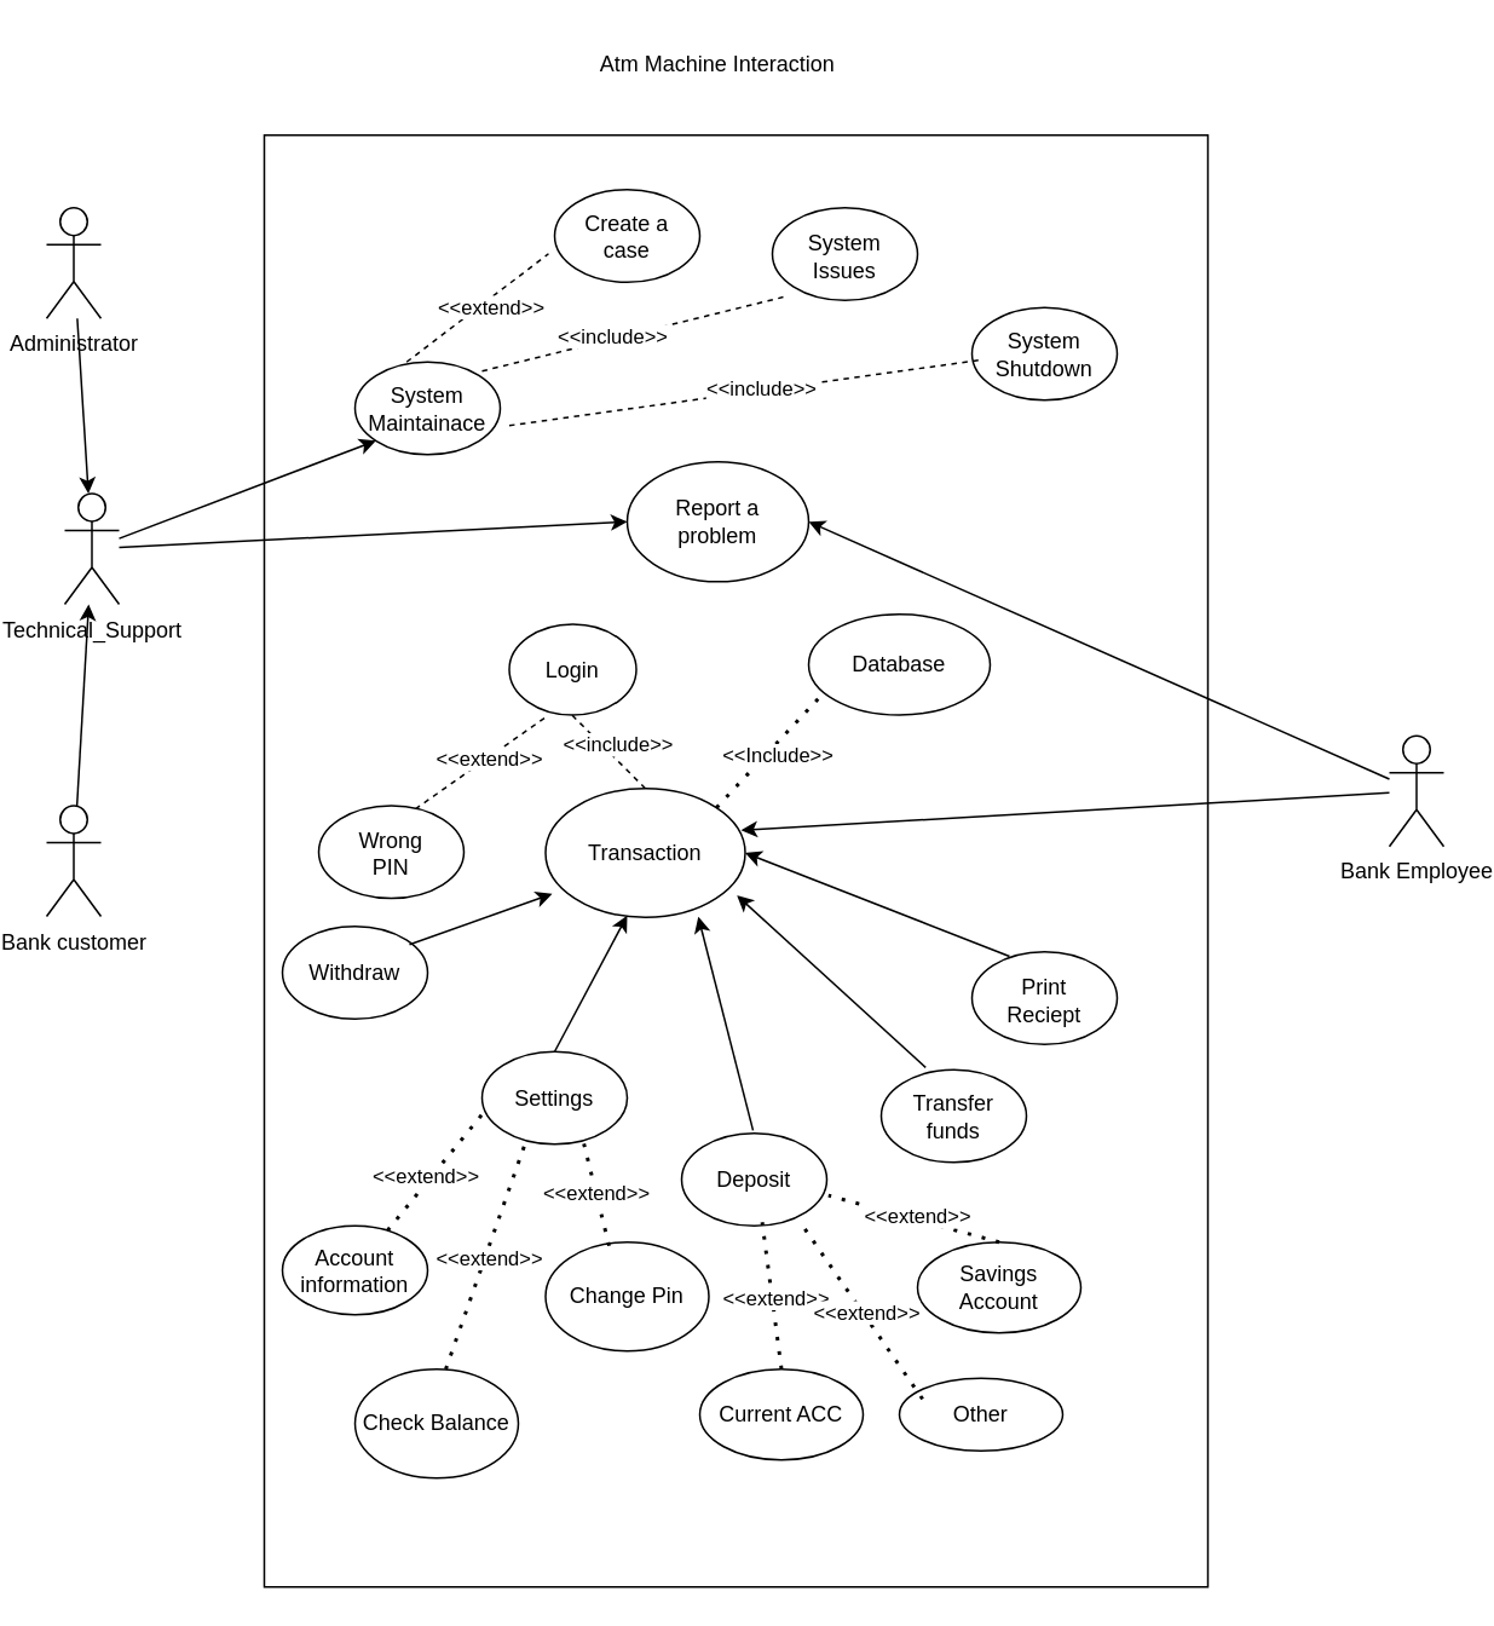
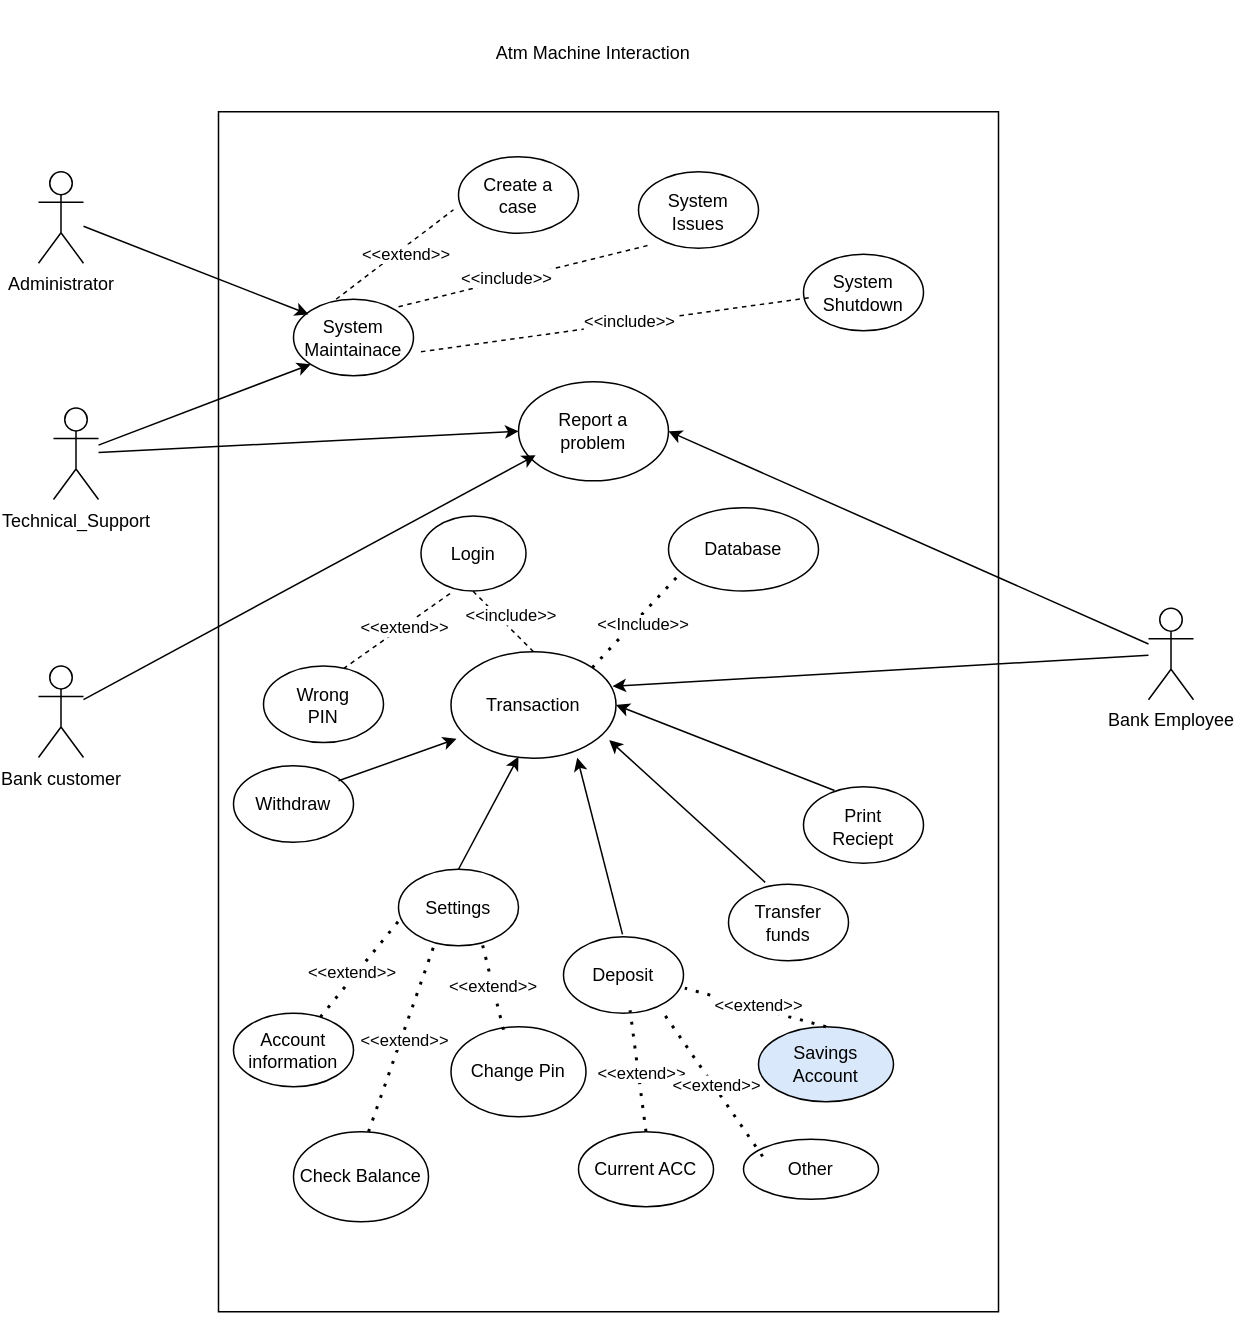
- <mxCell id="45" style="rounded=0;orthogonalLoop=1;jettySize=auto;html=1;" edge="1" parent="1" source="44" target="48"><mxGeometry relative="1" as="geometry" /></mxCell>
+ <mxCell id="45" style="rounded=0;orthogonalLoop=1;jettySize=auto;html=1;entryX=0;entryY=0;entryDx=0;entryDy=0;" edge="1" parent="1" source="44" target="17"><mxGeometry relative="1" as="geometry" /></mxCell>
- <mxCell id="49" style="rounded=0;orthogonalLoop=1;jettySize=auto;html=1;" edge="1" parent="1" source="2" target="48"><mxGeometry relative="1" as="geometry" /></mxCell>
+ <mxCell id="49" style="rounded=0;orthogonalLoop=1;jettySize=auto;html=1;entryX=-0.144;entryY=1.017;entryDx=0;entryDy=0;entryPerimeter=0;" edge="1" parent="1" source="2" target="16"><mxGeometry relative="1" as="geometry" /></mxCell>
- <mxCell id="67" value="Savings Account" style="ellipse;whiteSpace=wrap;html=1;" vertex="1" parent="1"><mxGeometry x="500" y="684" width="90" height="50" as="geometry" /></mxCell>
+ <mxCell id="67" value="Savings Account" style="ellipse;whiteSpace=wrap;html=1;fillColor=#dae8fc;" vertex="1" parent="1"><mxGeometry x="500" y="684" width="90" height="50" as="geometry" /></mxCell>
